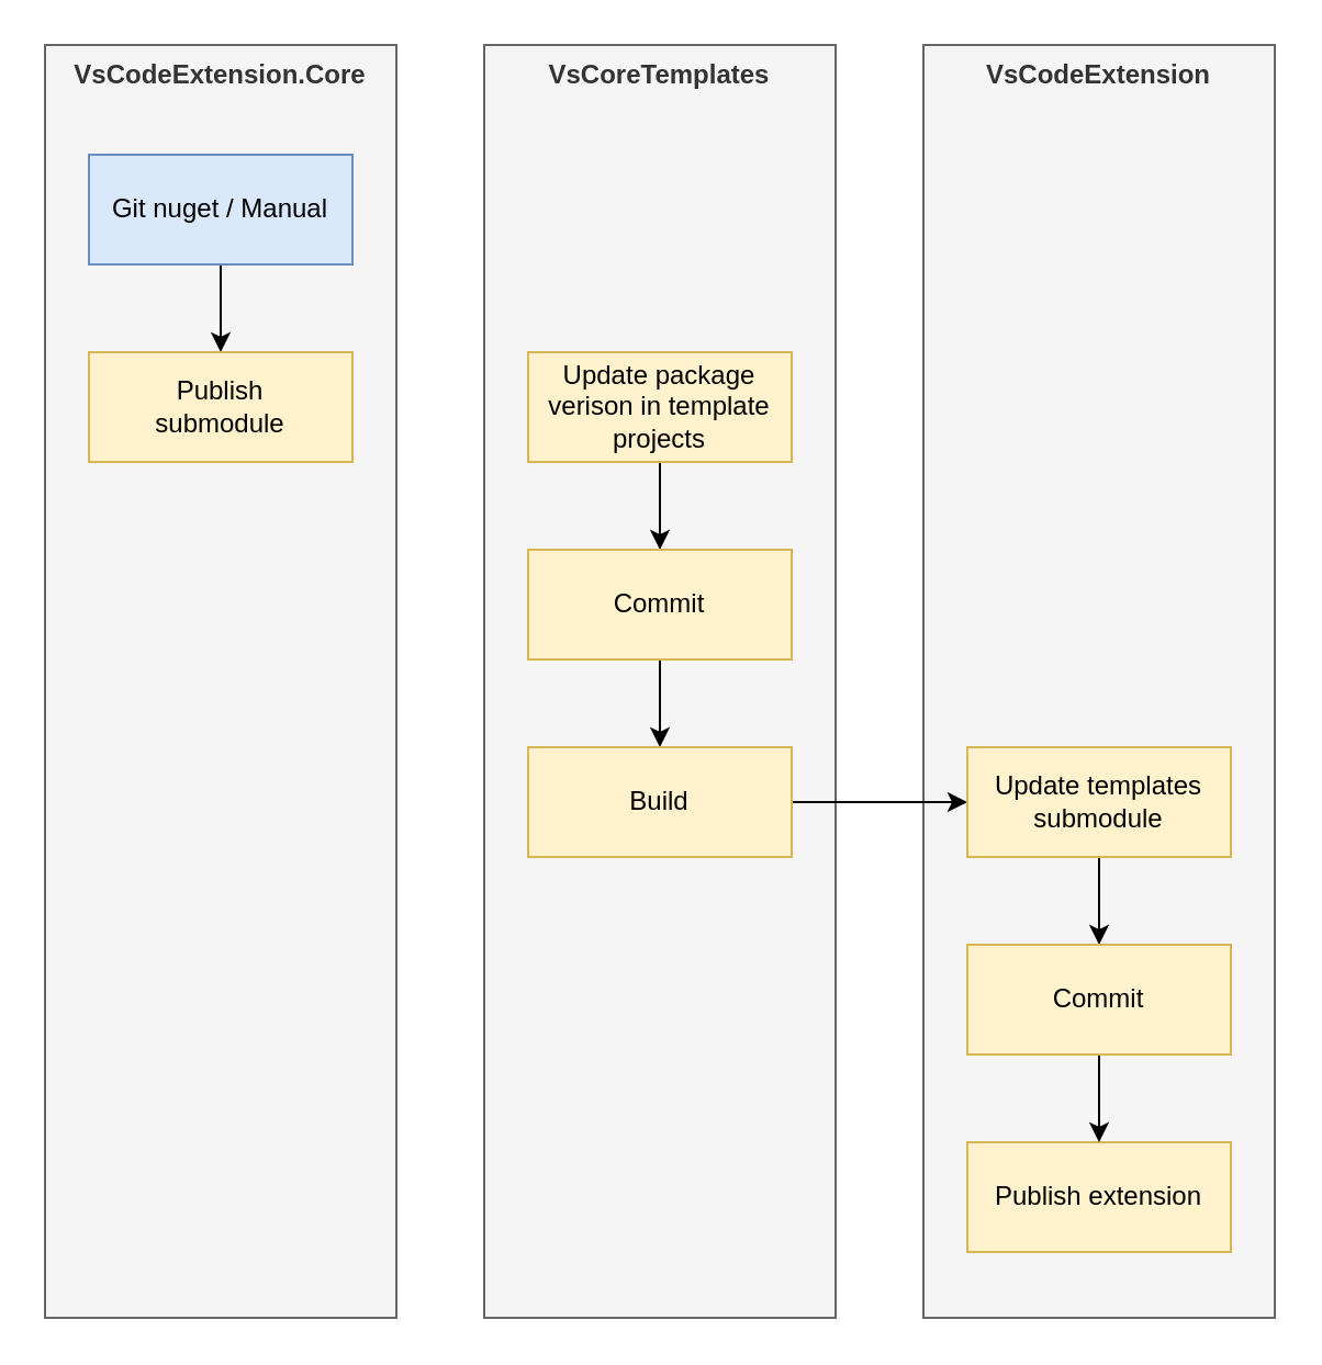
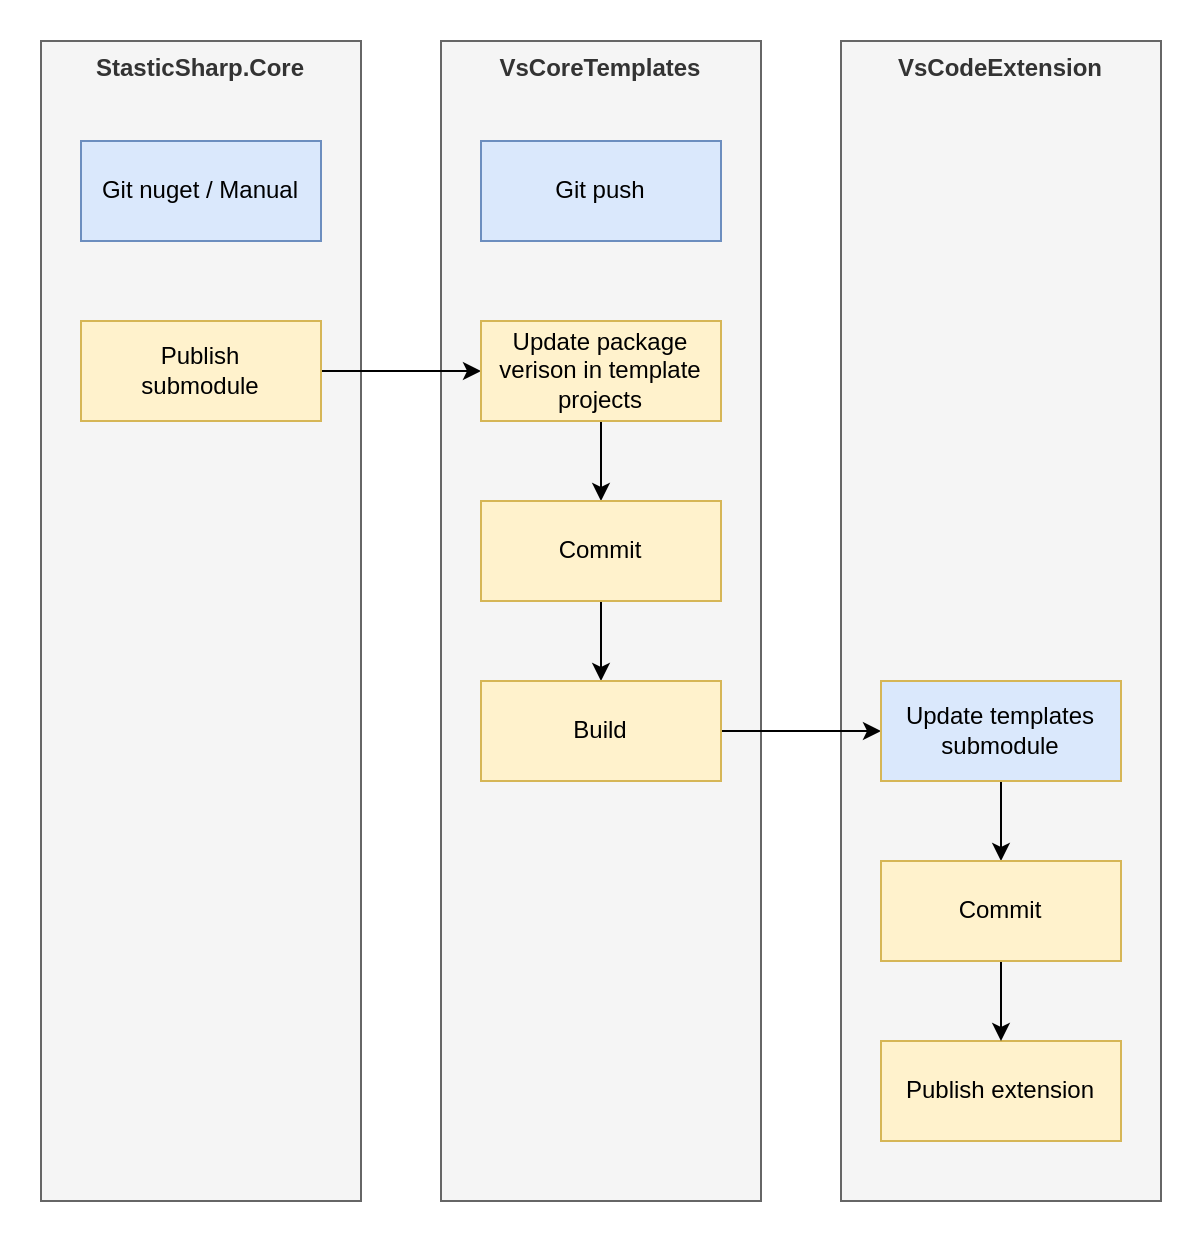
- <mxCell id="2" value="VsCodeExtension.Core" style="rounded=0;whiteSpace=wrap;html=1;fillColor=#f5f5f5;fontColor=#333333;strokeColor=#666666;horizontal=1;verticalAlign=top;fontStyle=1" vertex="1" parent="1"><mxGeometry x="20" y="20" width="160" height="580" as="geometry" /></mxCell>
+ <mxCell id="2" value="StasticSharp.Core" style="rounded=0;whiteSpace=wrap;html=1;fillColor=#f5f5f5;fontColor=#333333;strokeColor=#666666;horizontal=1;verticalAlign=top;fontStyle=1" vertex="1" parent="1"><mxGeometry x="20" y="20" width="160" height="580" as="geometry" /></mxCell>
+ <mxCell id="18" value="Git push" style="rounded=0;whiteSpace=wrap;html=1;fillColor=#dae8fc;strokeColor=#6c8ebf;" vertex="1" parent="1"><mxGeometry x="240" y="70" width="120" height="50" as="geometry" /></mxCell>
- <mxCell id="3" value="" style="edgeStyle=orthogonalEdgeStyle;rounded=0;orthogonalLoop=1;jettySize=auto;html=1;" edge="1" parent="1" source="4" target="8"><mxGeometry relative="1" as="geometry" /></mxCell>
+ <mxCell id="7" value="" style="edgeStyle=orthogonalEdgeStyle;rounded=0;orthogonalLoop=1;jettySize=auto;html=1;" edge="1" parent="1" source="8" target="10"><mxGeometry relative="1" as="geometry" /></mxCell>
- <mxCell id="16" value="Update templates submodule" style="rounded=0;whiteSpace=wrap;html=1;fillColor=#fff2cc;strokeColor=#d6b656;" vertex="1" parent="1"><mxGeometry x="440" y="340" width="120" height="50" as="geometry" /></mxCell>
+ <mxCell id="16" value="Update templates submodule" style="rounded=0;whiteSpace=wrap;html=1;fillColor=#dae8fc;strokeColor=#d6b656;" vertex="1" parent="1"><mxGeometry x="440" y="340" width="120" height="50" as="geometry" /></mxCell>
